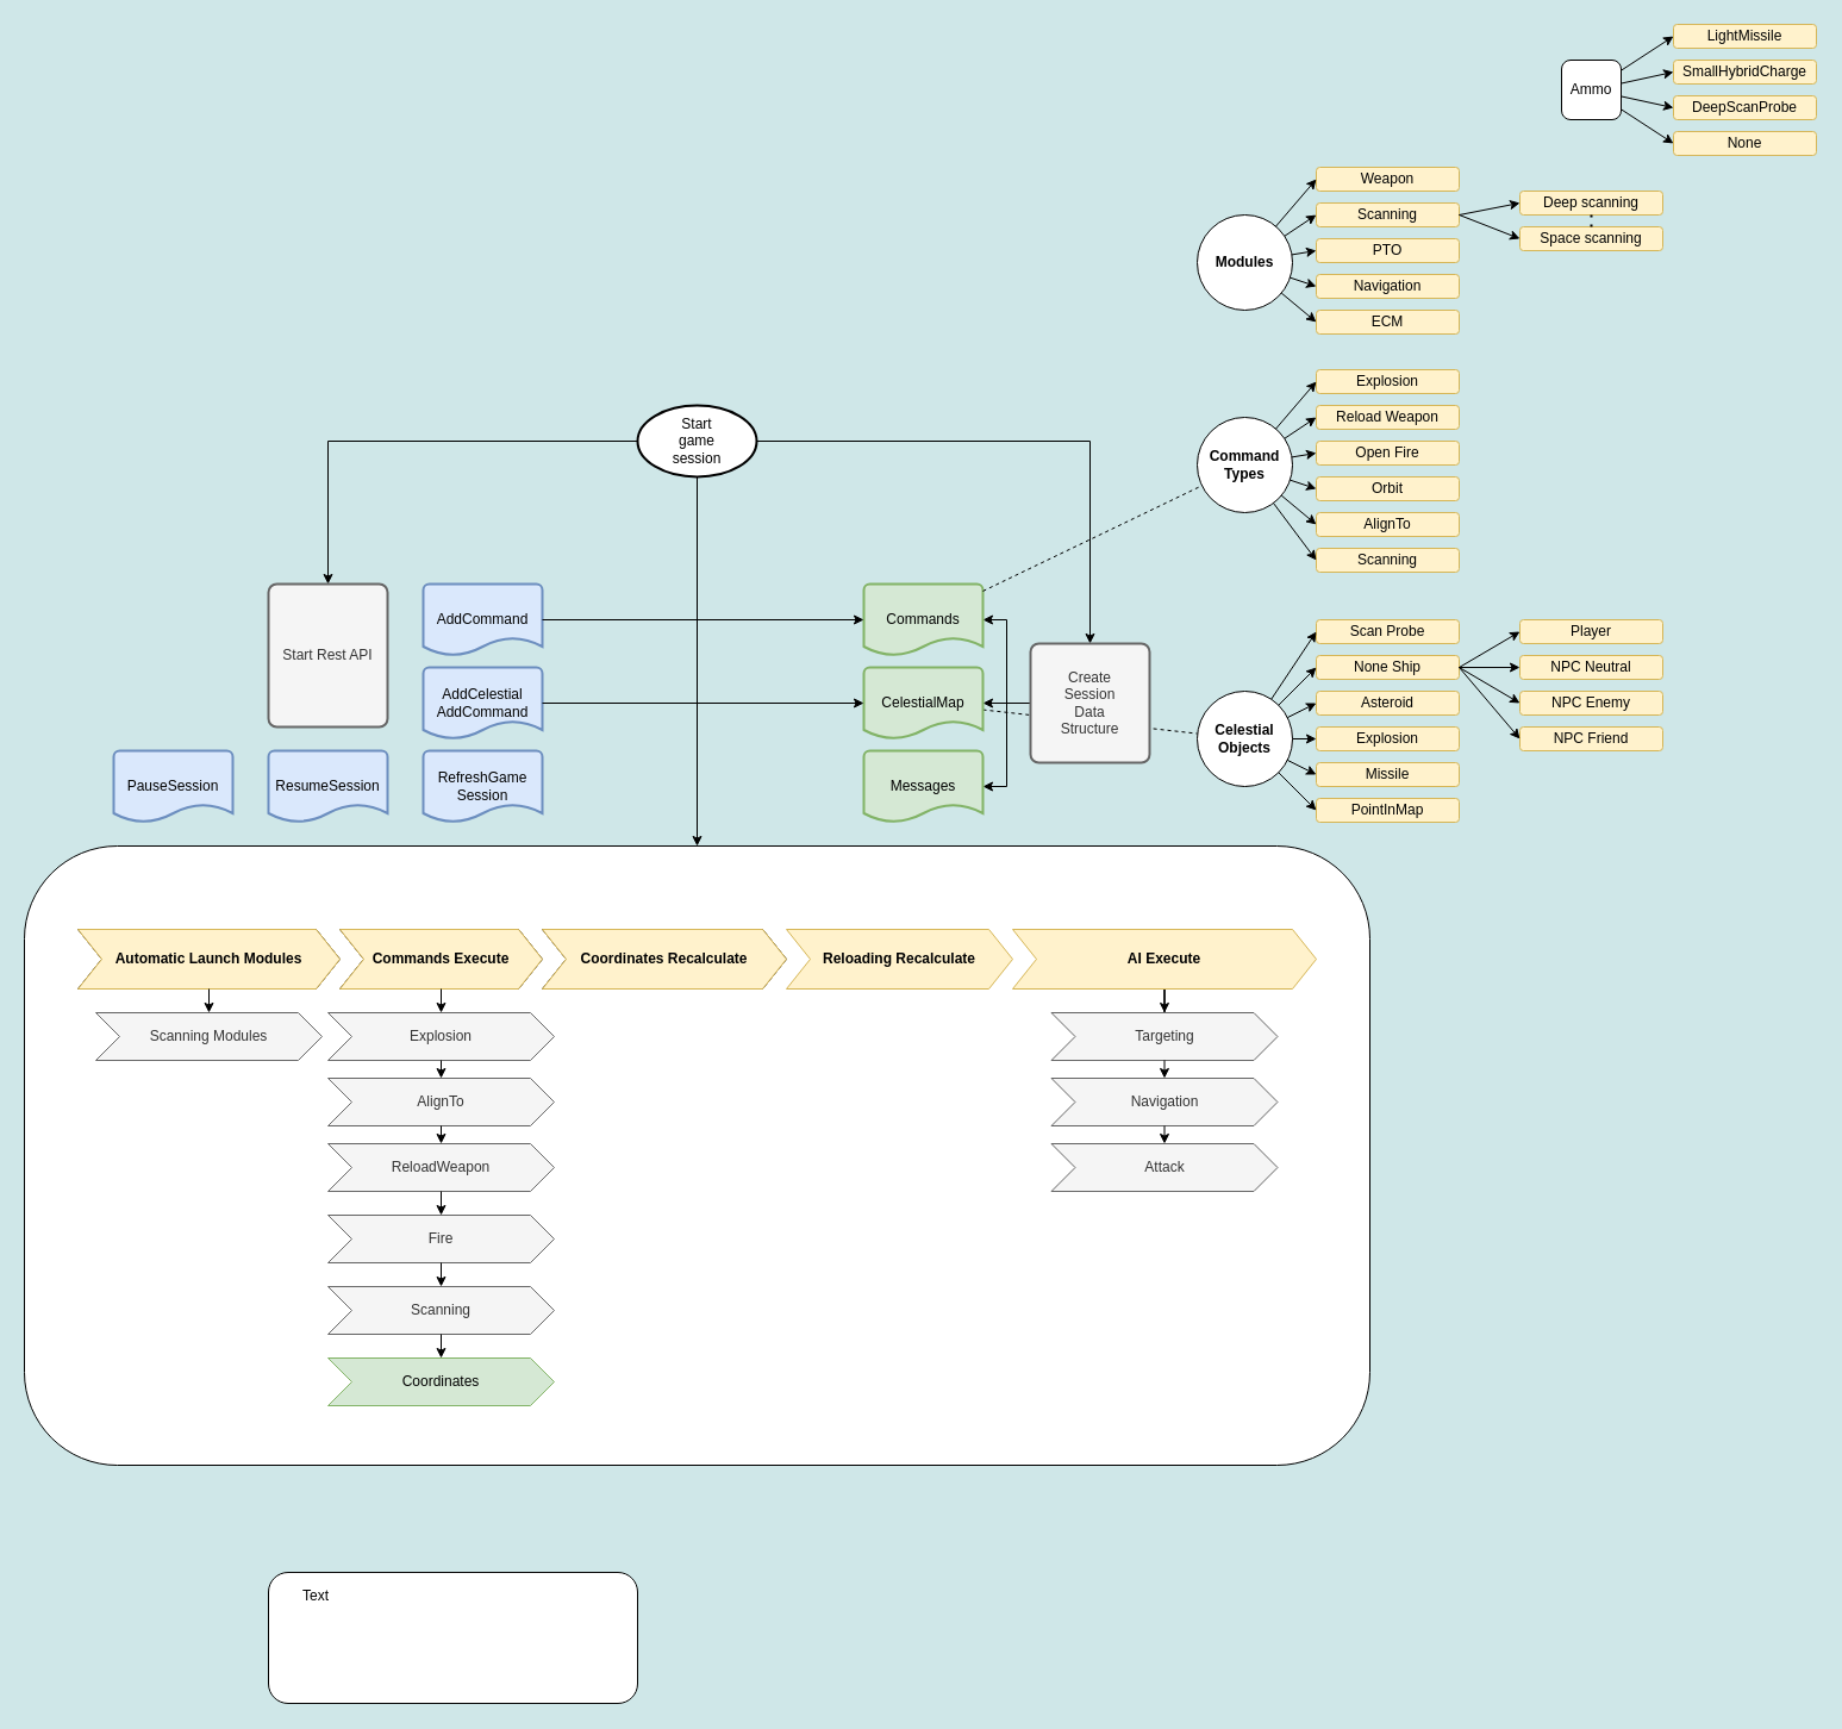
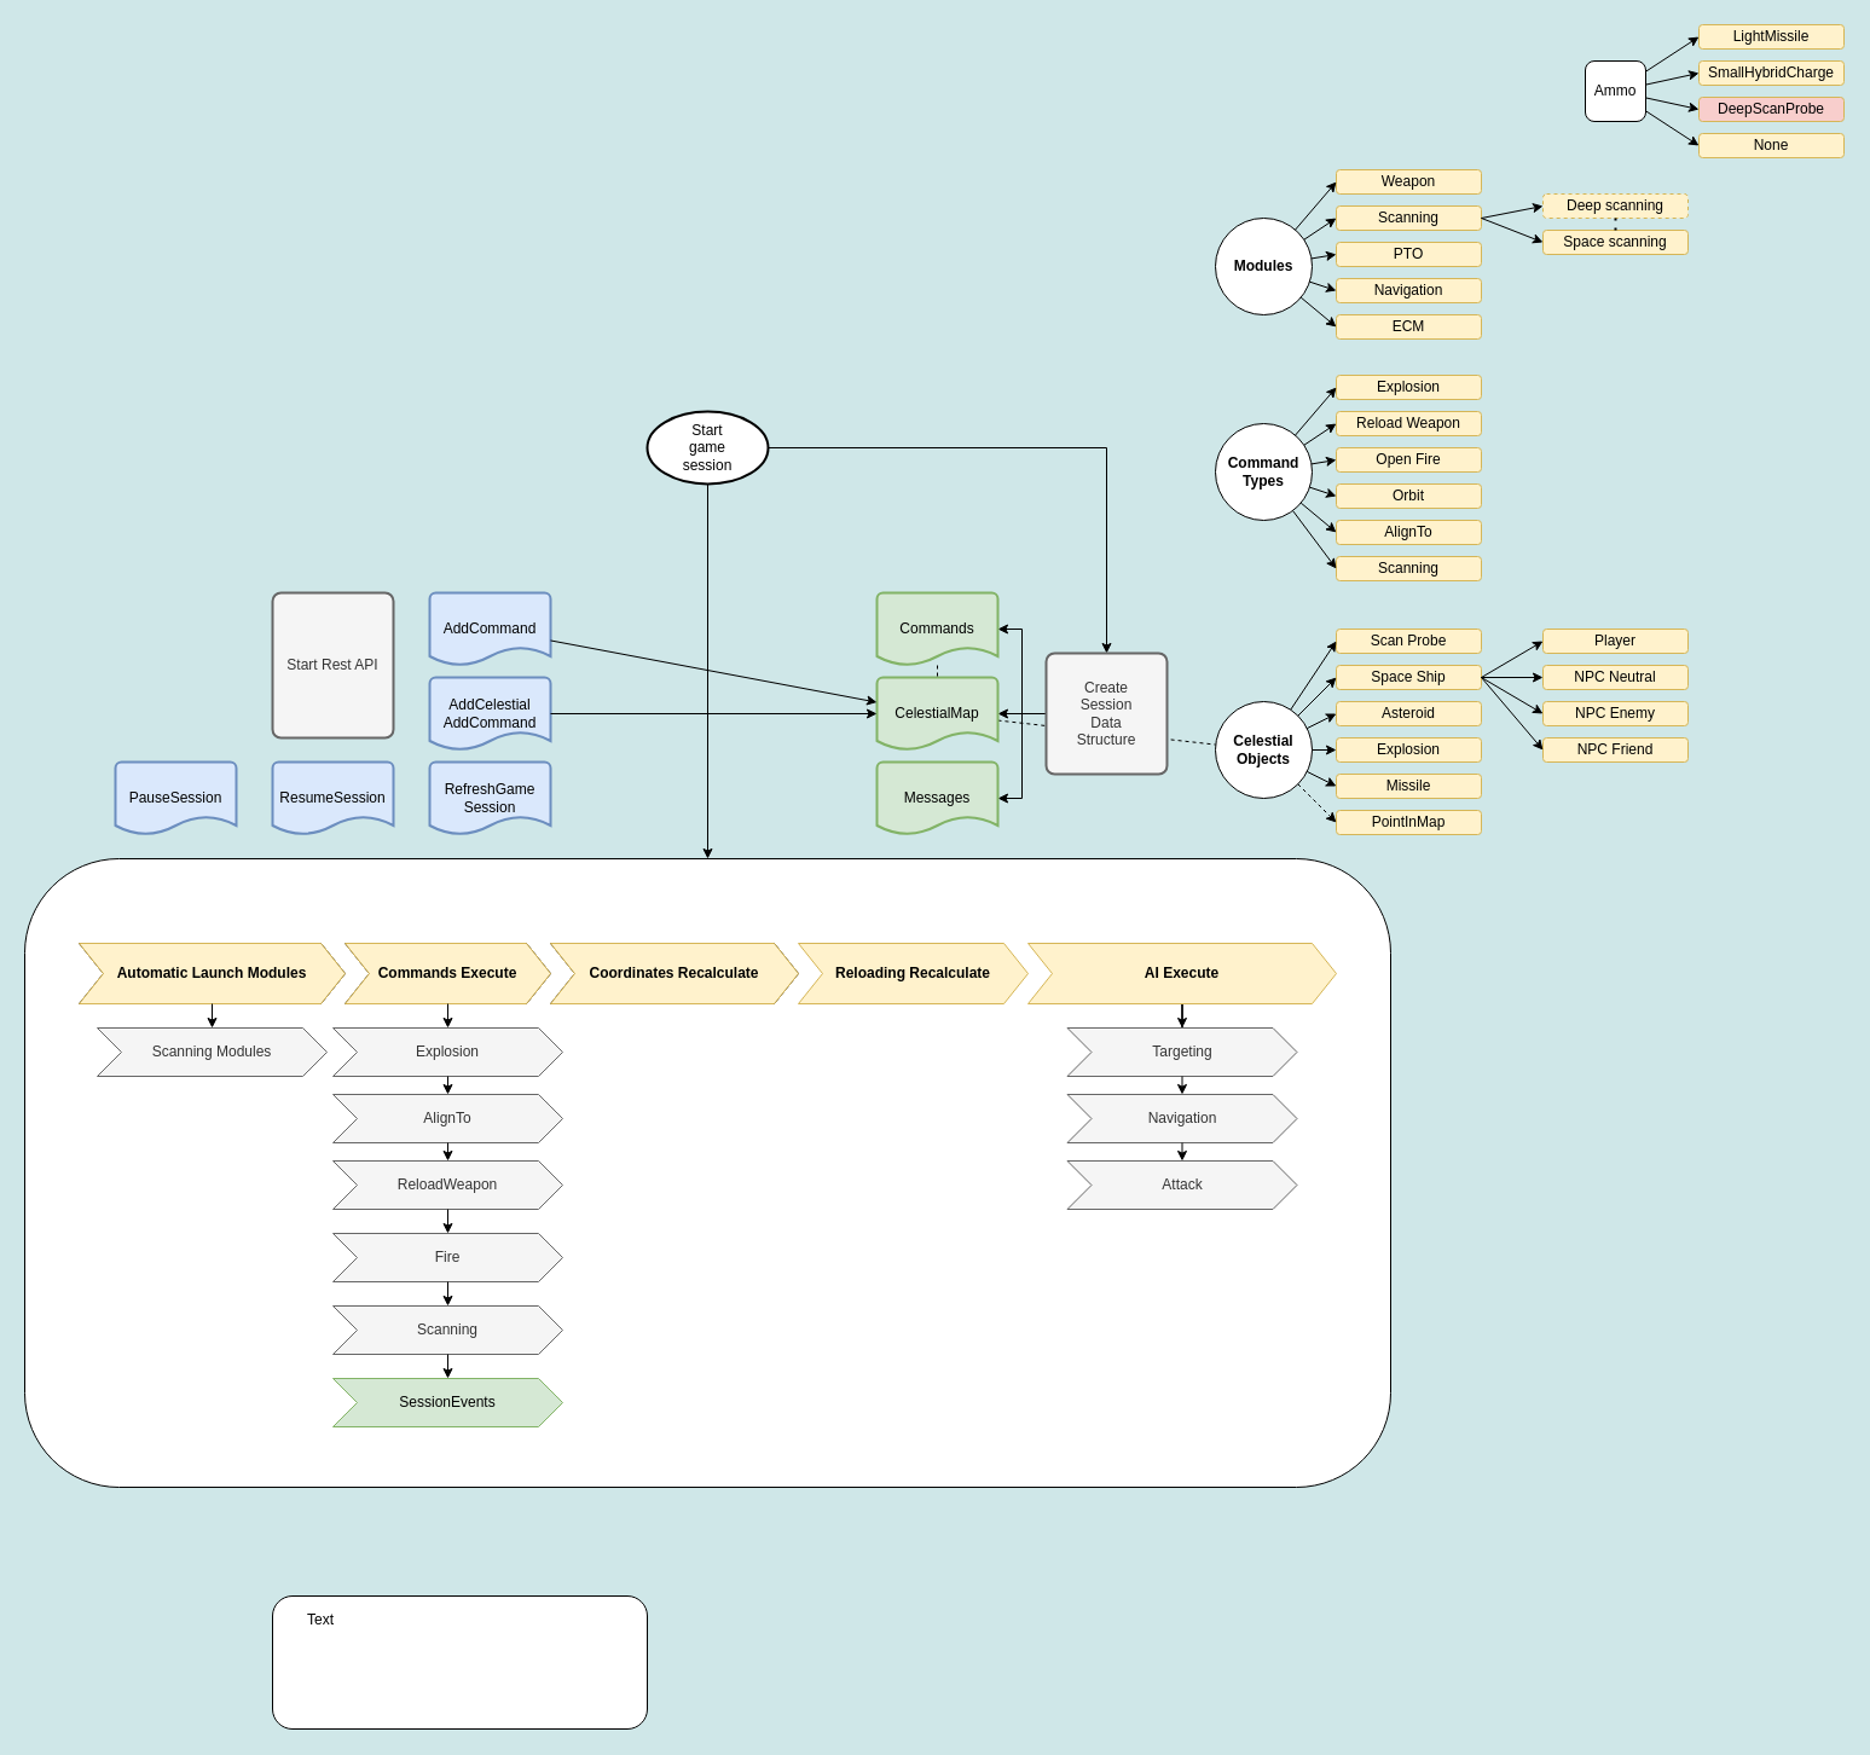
- <mxCell id="105" value="DeepScanProbe" style="rounded=1;whiteSpace=wrap;html=1;fillColor=#fff2cc;strokeColor=#d6b656;" vertex="1" parent="1"><mxGeometry x="1405" y="80" width="120" height="20" as="geometry" /></mxCell>
+ <mxCell id="105" value="DeepScanProbe" style="rounded=1;whiteSpace=wrap;html=1;fillColor=#f8cecc;strokeColor=#d6b656;" vertex="1" parent="1"><mxGeometry x="1405" y="80" width="120" height="20" as="geometry" /></mxCell>
- <mxCell id="98" value="Deep scanning" style="rounded=1;whiteSpace=wrap;html=1;fillColor=#fff2cc;strokeColor=#d6b656;" vertex="1" parent="1"><mxGeometry x="1276" y="160" width="120" height="20" as="geometry" /></mxCell>
+ <mxCell id="98" value="Deep scanning" style="rounded=1;whiteSpace=wrap;html=1;fillColor=#fff2cc;strokeColor=#d6b656;dashed=1;" vertex="1" parent="1"><mxGeometry x="1276" y="160" width="120" height="20" as="geometry" /></mxCell>
- <mxCell id="5" style="edgeStyle=orthogonalEdgeStyle;rounded=0;orthogonalLoop=1;jettySize=auto;html=1;" parent="1" source="7" target="12" edge="1"><mxGeometry relative="1" as="geometry" /></mxCell>
- <mxCell id="24" value="" style="endArrow=none;dashed=1;html=1;" parent="1" source="14" target="23" edge="1"><mxGeometry width="50" height="50" relative="1" as="geometry"><mxPoint x="295" y="250" as="sourcePoint" /><mxPoint x="345" y="200" as="targetPoint" /></mxGeometry></mxCell>
+ <mxCell id="24" value="" style="endArrow=none;dashed=1;html=1;" parent="1" source="14" target="13" edge="1"><mxGeometry width="50" height="50" relative="1" as="geometry"><mxPoint x="295" y="250" as="sourcePoint" /><mxPoint x="345" y="200" as="targetPoint" /></mxGeometry></mxCell>
- <mxCell id="21" value="" style="endArrow=classic;html=1;" parent="1" source="17" target="14" edge="1"><mxGeometry relative="1" as="geometry"><mxPoint x="475" y="710" as="sourcePoint" /><mxPoint x="575" y="710" as="targetPoint" /></mxGeometry></mxCell>
+ <mxCell id="21" value="" style="endArrow=classic;html=1;" parent="1" source="17" target="13" edge="1"><mxGeometry relative="1" as="geometry"><mxPoint x="475" y="710" as="sourcePoint" /><mxPoint x="575" y="710" as="targetPoint" /></mxGeometry></mxCell>
- <mxCell id="47" value="None Ship" style="rounded=1;whiteSpace=wrap;html=1;fillColor=#fff2cc;strokeColor=#d6b656;" parent="1" vertex="1"><mxGeometry x="1105" y="550" width="120" height="20" as="geometry" /></mxCell>
+ <mxCell id="47" value="Space Ship" style="rounded=1;whiteSpace=wrap;html=1;fillColor=#fff2cc;strokeColor=#d6b656;" parent="1" vertex="1"><mxGeometry x="1105" y="550" width="120" height="20" as="geometry" /></mxCell>
- <mxCell id="64" value="" style="endArrow=classic;html=1;entryX=0;entryY=0.5;entryDx=0;entryDy=0;" parent="1" source="46" target="60" edge="1"><mxGeometry width="50" height="50" relative="1" as="geometry"><mxPoint x="1305" y="830" as="sourcePoint" /><mxPoint x="1355" y="780" as="targetPoint" /></mxGeometry></mxCell>
+ <mxCell id="64" value="" style="endArrow=classic;html=1;entryX=0;entryY=0.5;entryDx=0;entryDy=0;dashed=1;" parent="1" source="46" target="60" edge="1"><mxGeometry width="50" height="50" relative="1" as="geometry"><mxPoint x="1305" y="830" as="sourcePoint" /><mxPoint x="1355" y="780" as="targetPoint" /></mxGeometry></mxCell>
- <mxCell id="84" value="Coordinates" style="shape=step;perimeter=stepPerimeter;whiteSpace=wrap;html=1;fixedSize=1;fillColor=#d5e8d4;strokeColor=#82b366;" vertex="1" parent="1"><mxGeometry x="275" y="1140" width="190" height="40" as="geometry" /></mxCell>
+ <mxCell id="84" value="SessionEvents" style="shape=step;perimeter=stepPerimeter;whiteSpace=wrap;html=1;fixedSize=1;fillColor=#d5e8d4;strokeColor=#82b366;" vertex="1" parent="1"><mxGeometry x="275" y="1140" width="190" height="40" as="geometry" /></mxCell>
